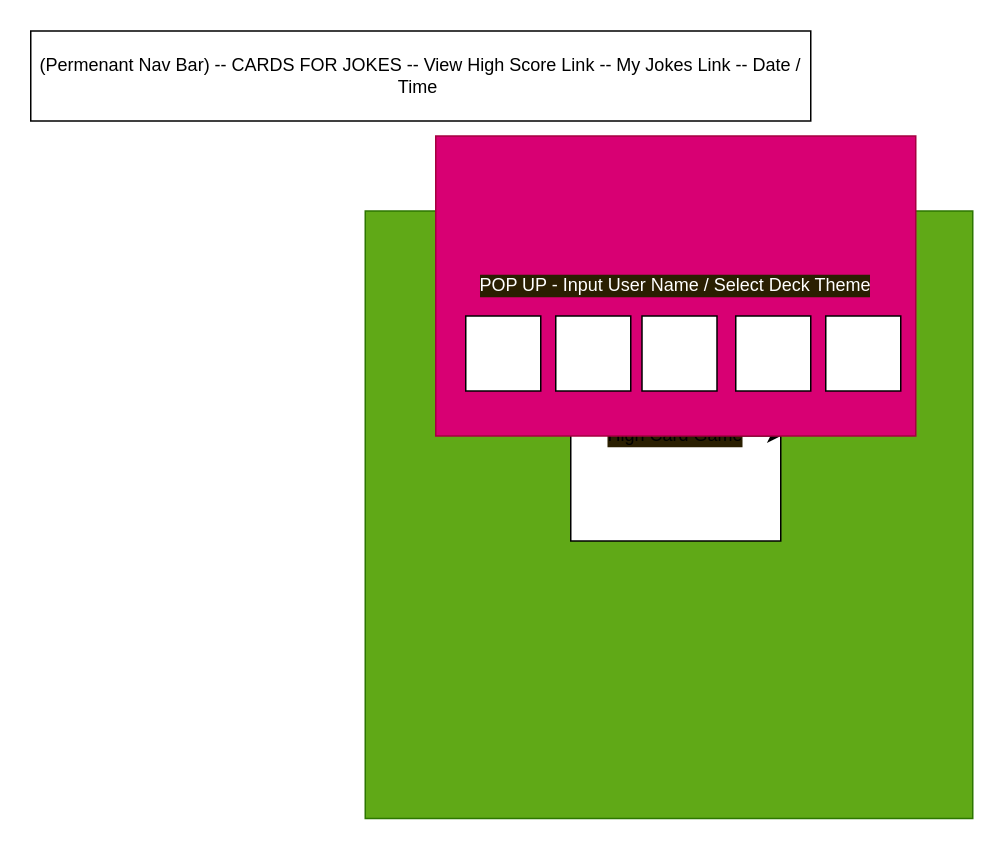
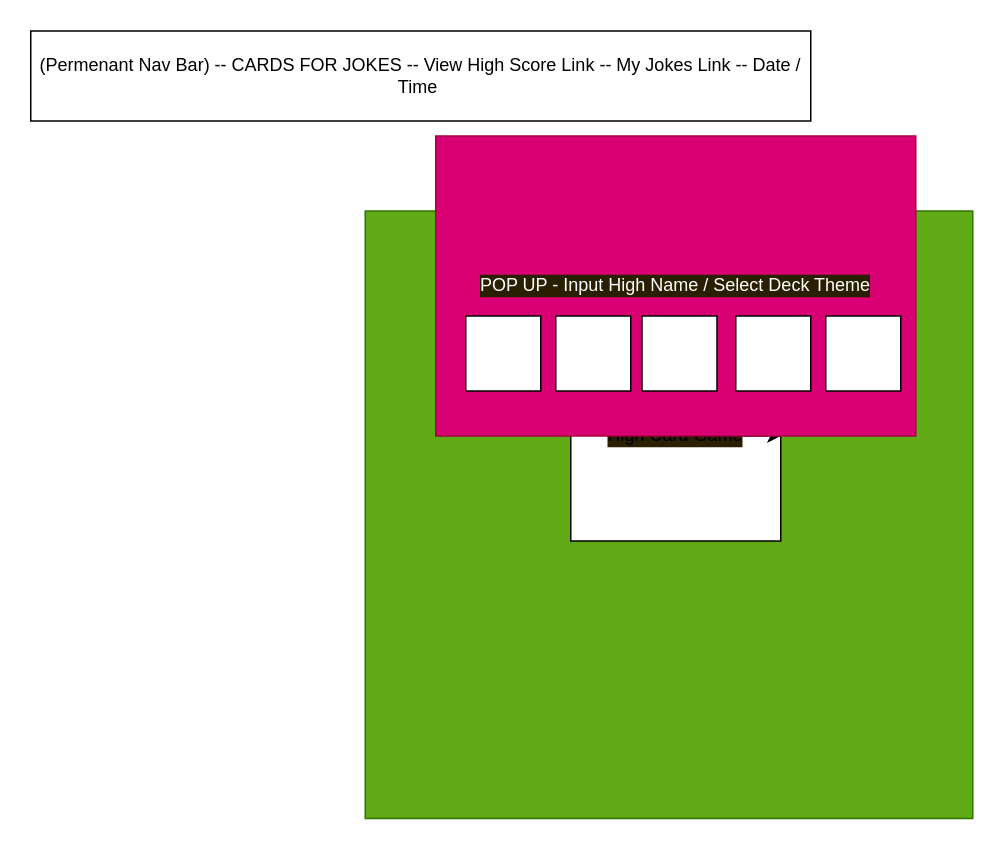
- <mxCell id="6" value="POP UP - Input User Name / Select Deck Theme" style="rounded=0;whiteSpace=wrap;html=1;labelBackgroundColor=#2A1F01;fillColor=#d80073;fontColor=#ffffff;strokeColor=#A50040;" vertex="1" parent="1"><mxGeometry x="290" y="90" width="320" height="200" as="geometry" /></mxCell>
+ <mxCell id="6" value="POP UP - Input High Name / Select Deck Theme" style="rounded=0;whiteSpace=wrap;html=1;labelBackgroundColor=#2A1F01;fillColor=#d80073;fontColor=#ffffff;strokeColor=#A50040;" vertex="1" parent="1"><mxGeometry x="290" y="90" width="320" height="200" as="geometry" /></mxCell>
